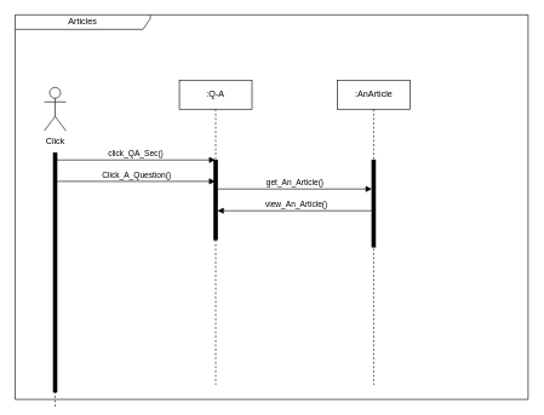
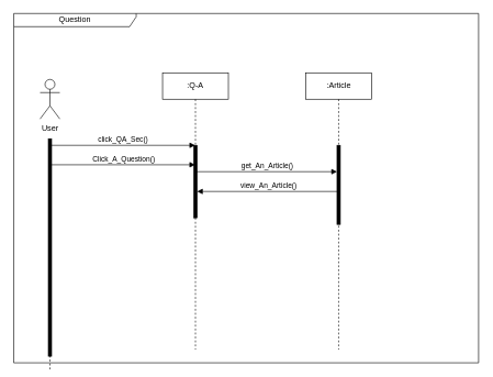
- <mxCell id="2" value="Articles" style="shape=umlFrame;whiteSpace=wrap;html=1;pointerEvents=0;recursiveResize=0;container=1;collapsible=0;width=186;height=20;" parent="1" vertex="1"><mxGeometry x="20" y="20" width="706" height="530" as="geometry" /></mxCell>
+ <mxCell id="2" value="Question" style="shape=umlFrame;whiteSpace=wrap;html=1;pointerEvents=0;recursiveResize=0;container=1;collapsible=0;width=186;height=20;" parent="1" vertex="1"><mxGeometry x="20" y="20" width="706" height="530" as="geometry" /></mxCell>
- <mxCell id="10" value=":AnArticle" style="shape=umlLifeline;perimeter=lifelinePerimeter;whiteSpace=wrap;html=1;container=1;dropTarget=0;collapsible=0;recursiveResize=0;outlineConnect=0;portConstraint=eastwest;newEdgeStyle={&quot;edgeStyle&quot;:&quot;elbowEdgeStyle&quot;,&quot;elbow&quot;:&quot;vertical&quot;,&quot;curved&quot;:0,&quot;rounded&quot;:0};" parent="2" vertex="1"><mxGeometry x="443.5" y="90" width="100" height="420" as="geometry" /></mxCell>
+ <mxCell id="10" value=":Article" style="shape=umlLifeline;perimeter=lifelinePerimeter;whiteSpace=wrap;html=1;container=1;dropTarget=0;collapsible=0;recursiveResize=0;outlineConnect=0;portConstraint=eastwest;newEdgeStyle={&quot;edgeStyle&quot;:&quot;elbowEdgeStyle&quot;,&quot;elbow&quot;:&quot;vertical&quot;,&quot;curved&quot;:0,&quot;rounded&quot;:0};" parent="2" vertex="1"><mxGeometry x="443.5" y="90" width="100" height="420" as="geometry" /></mxCell>
- <mxCell id="3" value="&lt;div&gt;Click&lt;/div&gt;&lt;div&gt;&lt;br&gt;&lt;/div&gt;" style="shape=umlActor;verticalLabelPosition=bottom;verticalAlign=top;html=1;outlineConnect=0;" parent="2" vertex="1"><mxGeometry x="40" y="100" width="30" height="60" as="geometry" /></mxCell>
+ <mxCell id="3" value="&lt;div&gt;User&lt;/div&gt;&lt;div&gt;&lt;br&gt;&lt;/div&gt;" style="shape=umlActor;verticalLabelPosition=bottom;verticalAlign=top;html=1;outlineConnect=0;" parent="2" vertex="1"><mxGeometry x="40" y="100" width="30" height="60" as="geometry" /></mxCell>
